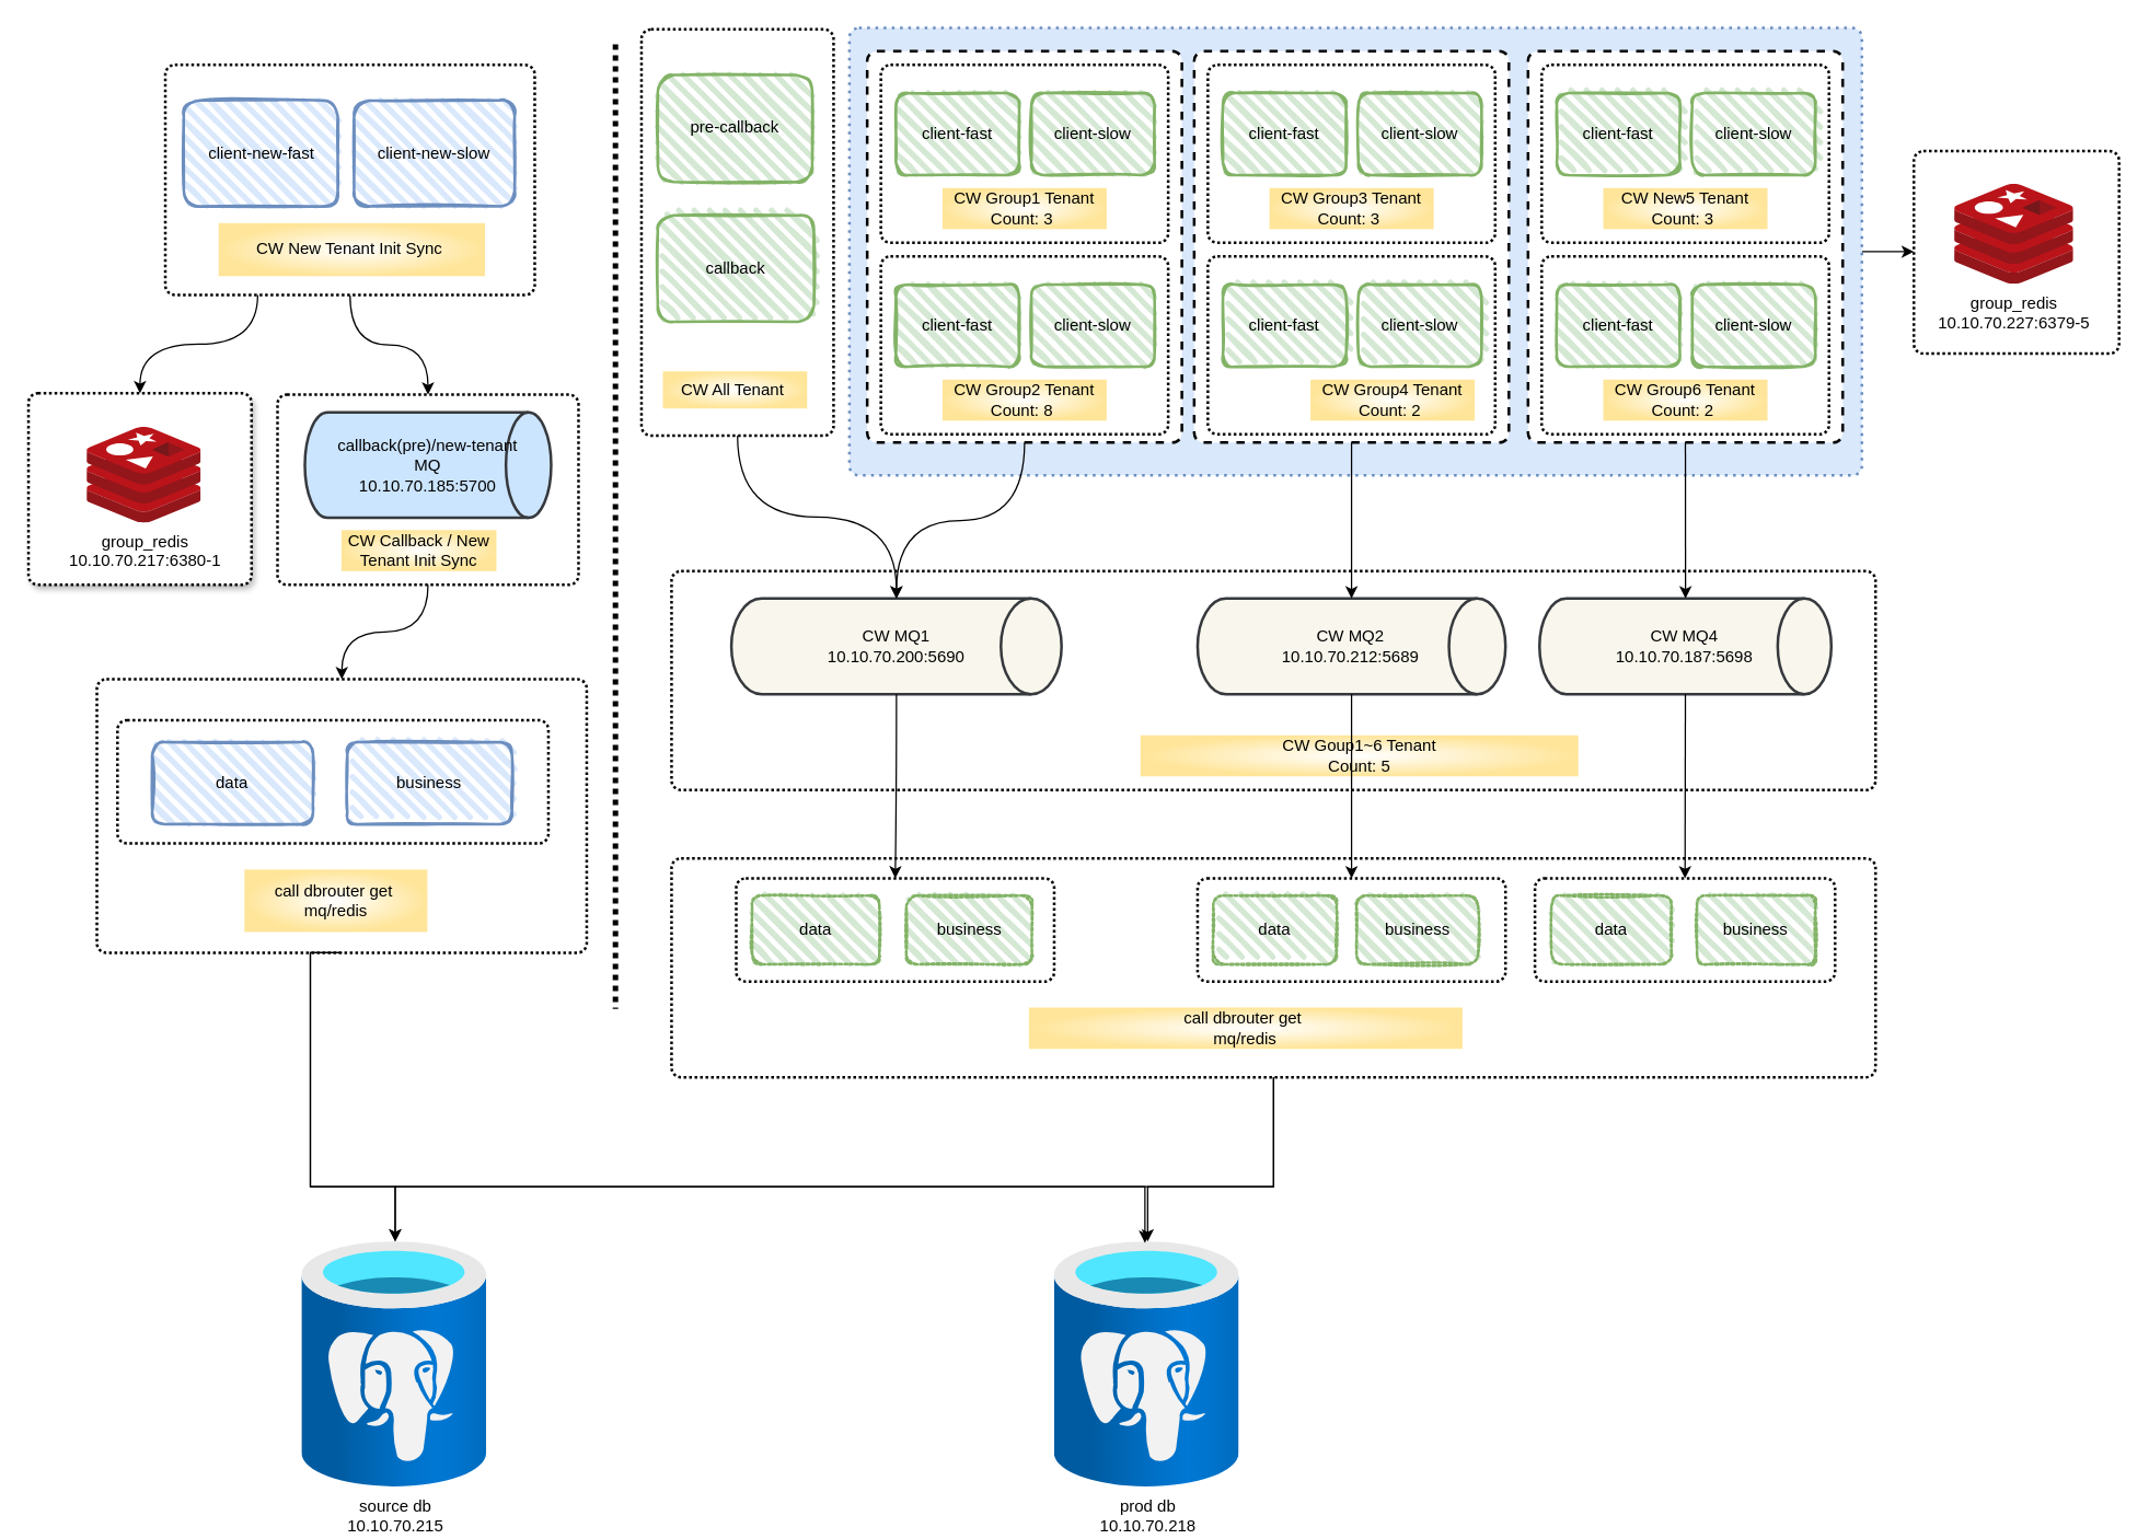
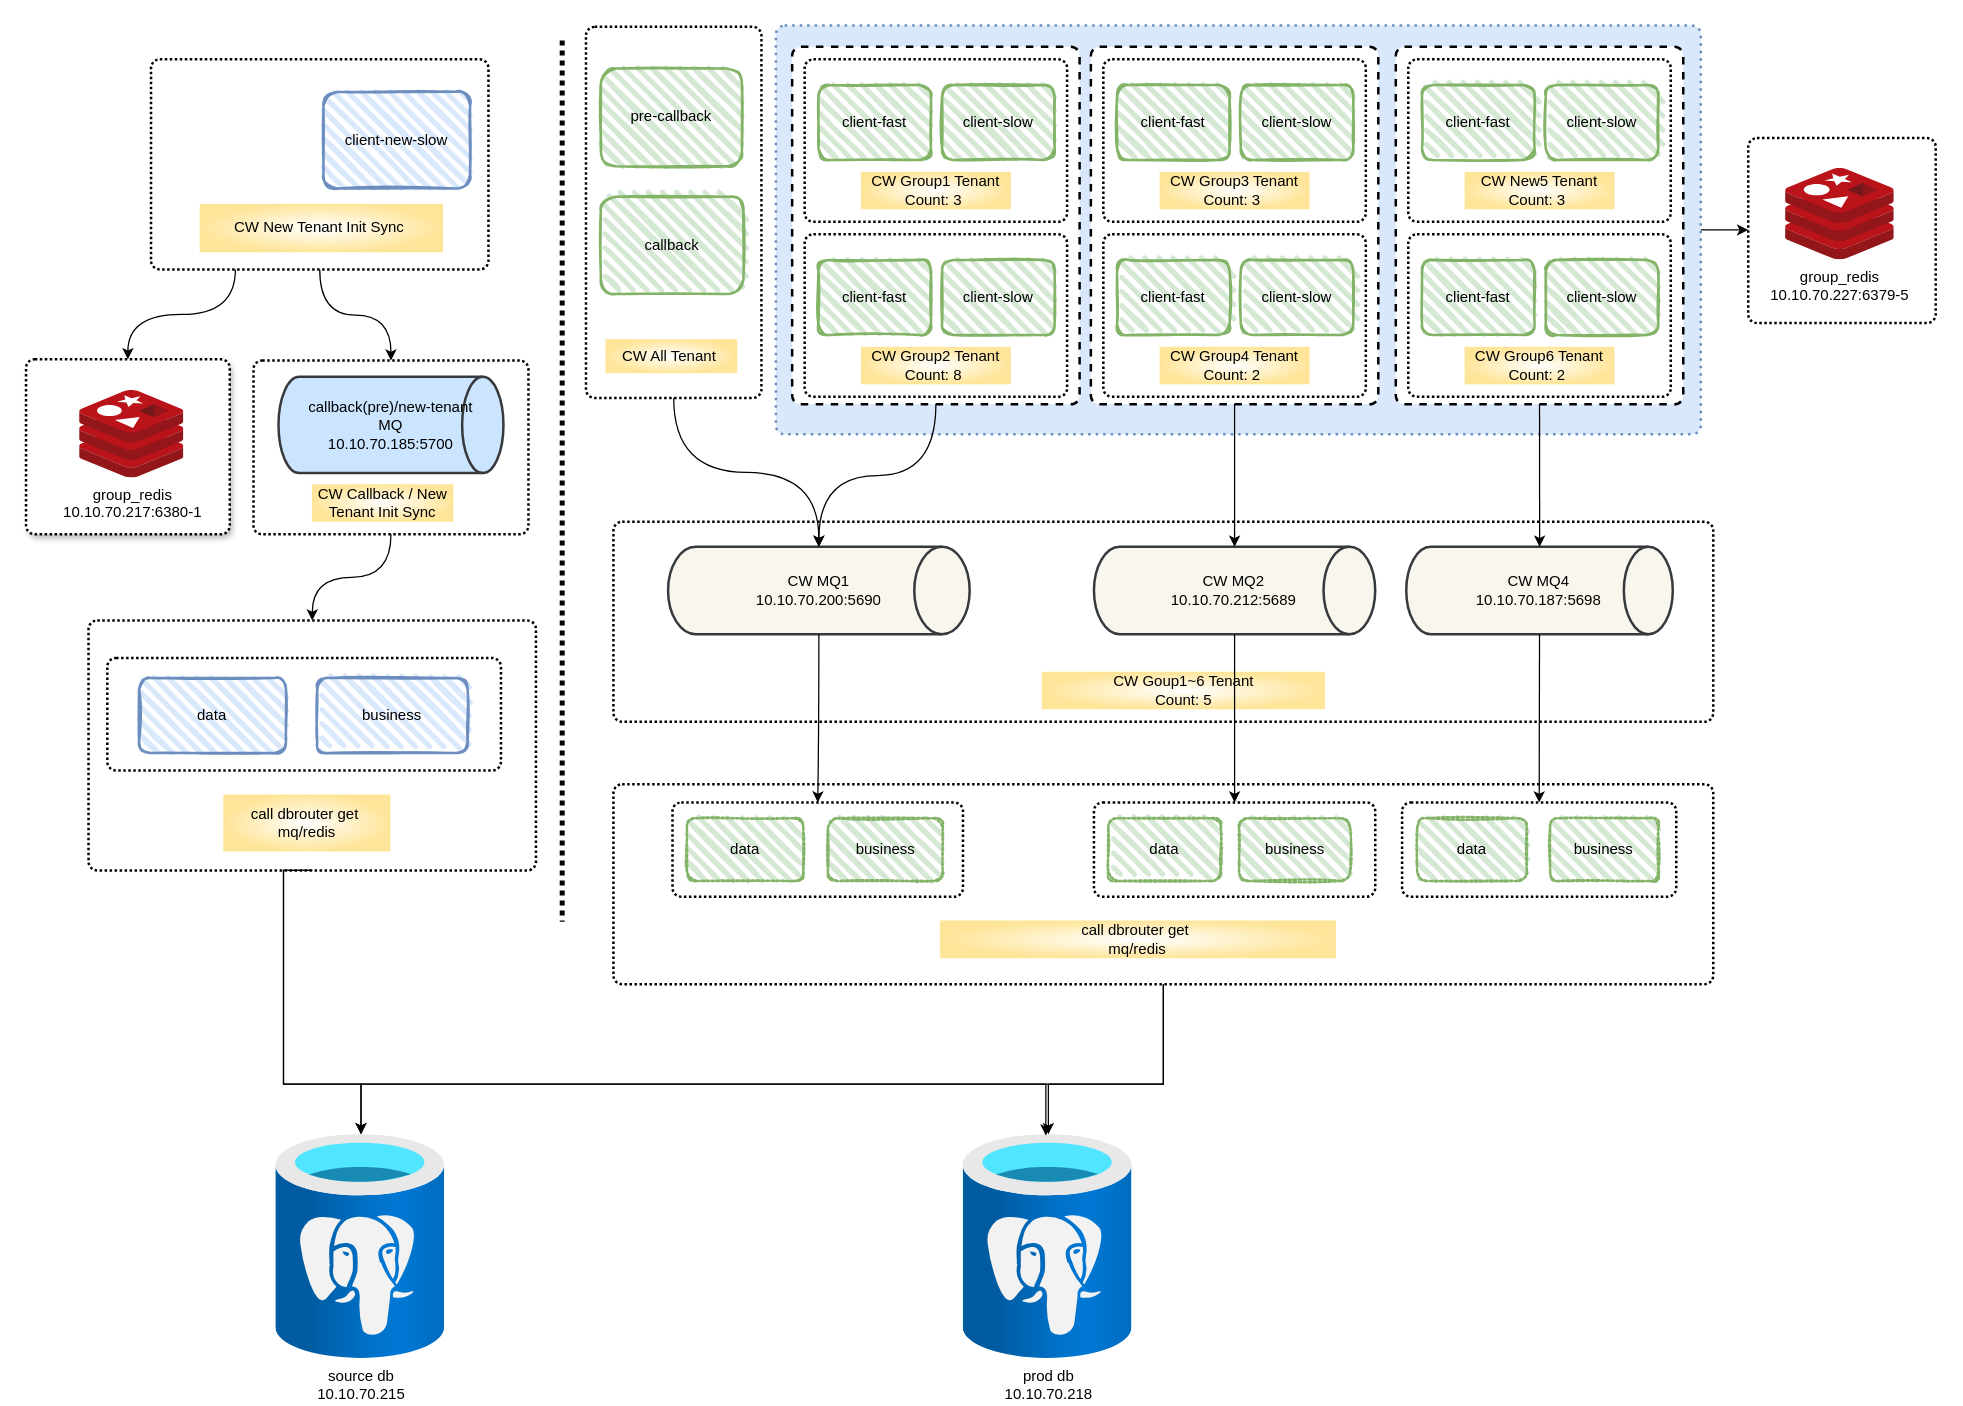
- <mxCell id="18" value="client-new-fast" style="rounded=1;whiteSpace=wrap;html=1;strokeWidth=2;fillWeight=4;hachureGap=8;hachureAngle=45;fillColor=#dae8fc;sketch=1;strokeColor=#6c8ebf;" parent="16" vertex="1"><mxGeometry x="13.5" y="25.856" width="112.53" height="77.567" as="geometry" /></mxCell>
- <mxCell id="60" value="CW Group4 Tenant&lt;br&gt;Count: 2&amp;nbsp;" style="text;html=1;strokeColor=none;fillColor=default;align=center;verticalAlign=middle;whiteSpace=wrap;rounded=0;shadow=0;dashed=1;dashPattern=1 1;gradientColor=#FFE599;gradientDirection=radial;" vertex="1" parent="56"><mxGeometry x="75" y="90" width="120" height="30" as="geometry" /></mxCell>
+ <mxCell id="60" value="CW Group4 Tenant&lt;br&gt;Count: 2&amp;nbsp;" style="text;html=1;strokeColor=none;fillColor=default;align=center;verticalAlign=middle;whiteSpace=wrap;rounded=0;shadow=0;dashed=1;dashPattern=1 1;gradientColor=#FFE599;gradientDirection=radial;" vertex="1" parent="56"><mxGeometry x="45" y="90" width="120" height="30" as="geometry" /></mxCell>
- <mxCell id="47" value="CW Goup1~6 Tenant&lt;br&gt;Count: 5" style="text;html=1;strokeColor=none;fillColor=default;align=center;verticalAlign=middle;whiteSpace=wrap;rounded=0;shadow=0;dashed=1;dashPattern=1 1;gradientColor=#FFE599;gradientDirection=radial;" parent="44" vertex="1"><mxGeometry x="342.741" y="120" width="320" height="30" as="geometry" /></mxCell>
+ <mxCell id="47" value="CW Goup1~6 Tenant&lt;br&gt;Count: 5" style="text;html=1;strokeColor=none;fillColor=default;align=center;verticalAlign=middle;whiteSpace=wrap;rounded=0;shadow=0;dashed=1;dashPattern=1 1;gradientColor=#FFE599;gradientDirection=radial;" parent="44" vertex="1"><mxGeometry x="342.741" y="120" width="226.667" height="30" as="geometry" /></mxCell>
